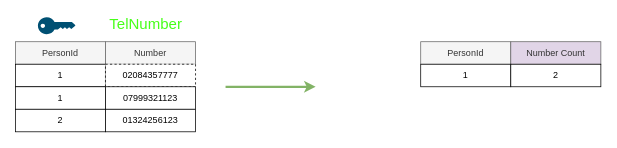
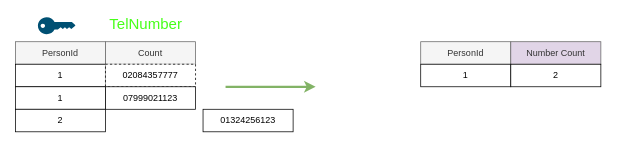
- <mxCell id="3" value="Number" style="rounded=0;whiteSpace=wrap;html=1;fillColor=#f5f5f5;strokeColor=#666666;fontColor=#333333;" parent="1" vertex="1"><mxGeometry x="140" y="55" width="120" height="30" as="geometry" /></mxCell>
+ <mxCell id="3" value="Count" style="rounded=0;whiteSpace=wrap;html=1;fillColor=#f5f5f5;strokeColor=#666666;fontColor=#333333;" parent="1" vertex="1"><mxGeometry x="140" y="55" width="120" height="30" as="geometry" /></mxCell>
- <mxCell id="7" value="07999321123" style="rounded=0;whiteSpace=wrap;html=1;" parent="1" vertex="1"><mxGeometry x="140" y="115" width="120" height="30" as="geometry" /></mxCell>
+ <mxCell id="7" value="07999021123" style="rounded=0;whiteSpace=wrap;html=1;" parent="1" vertex="1"><mxGeometry x="140" y="115" width="120" height="30" as="geometry" /></mxCell>
- <mxCell id="9" value="01324256123" style="rounded=0;whiteSpace=wrap;html=1;" parent="1" vertex="1"><mxGeometry x="140" y="145" width="120" height="30" as="geometry" /></mxCell>
+ <mxCell id="9" value="01324256123" style="rounded=0;whiteSpace=wrap;html=1;" parent="1" vertex="1"><mxGeometry x="270" y="145" width="120" height="30" as="geometry" /></mxCell>
